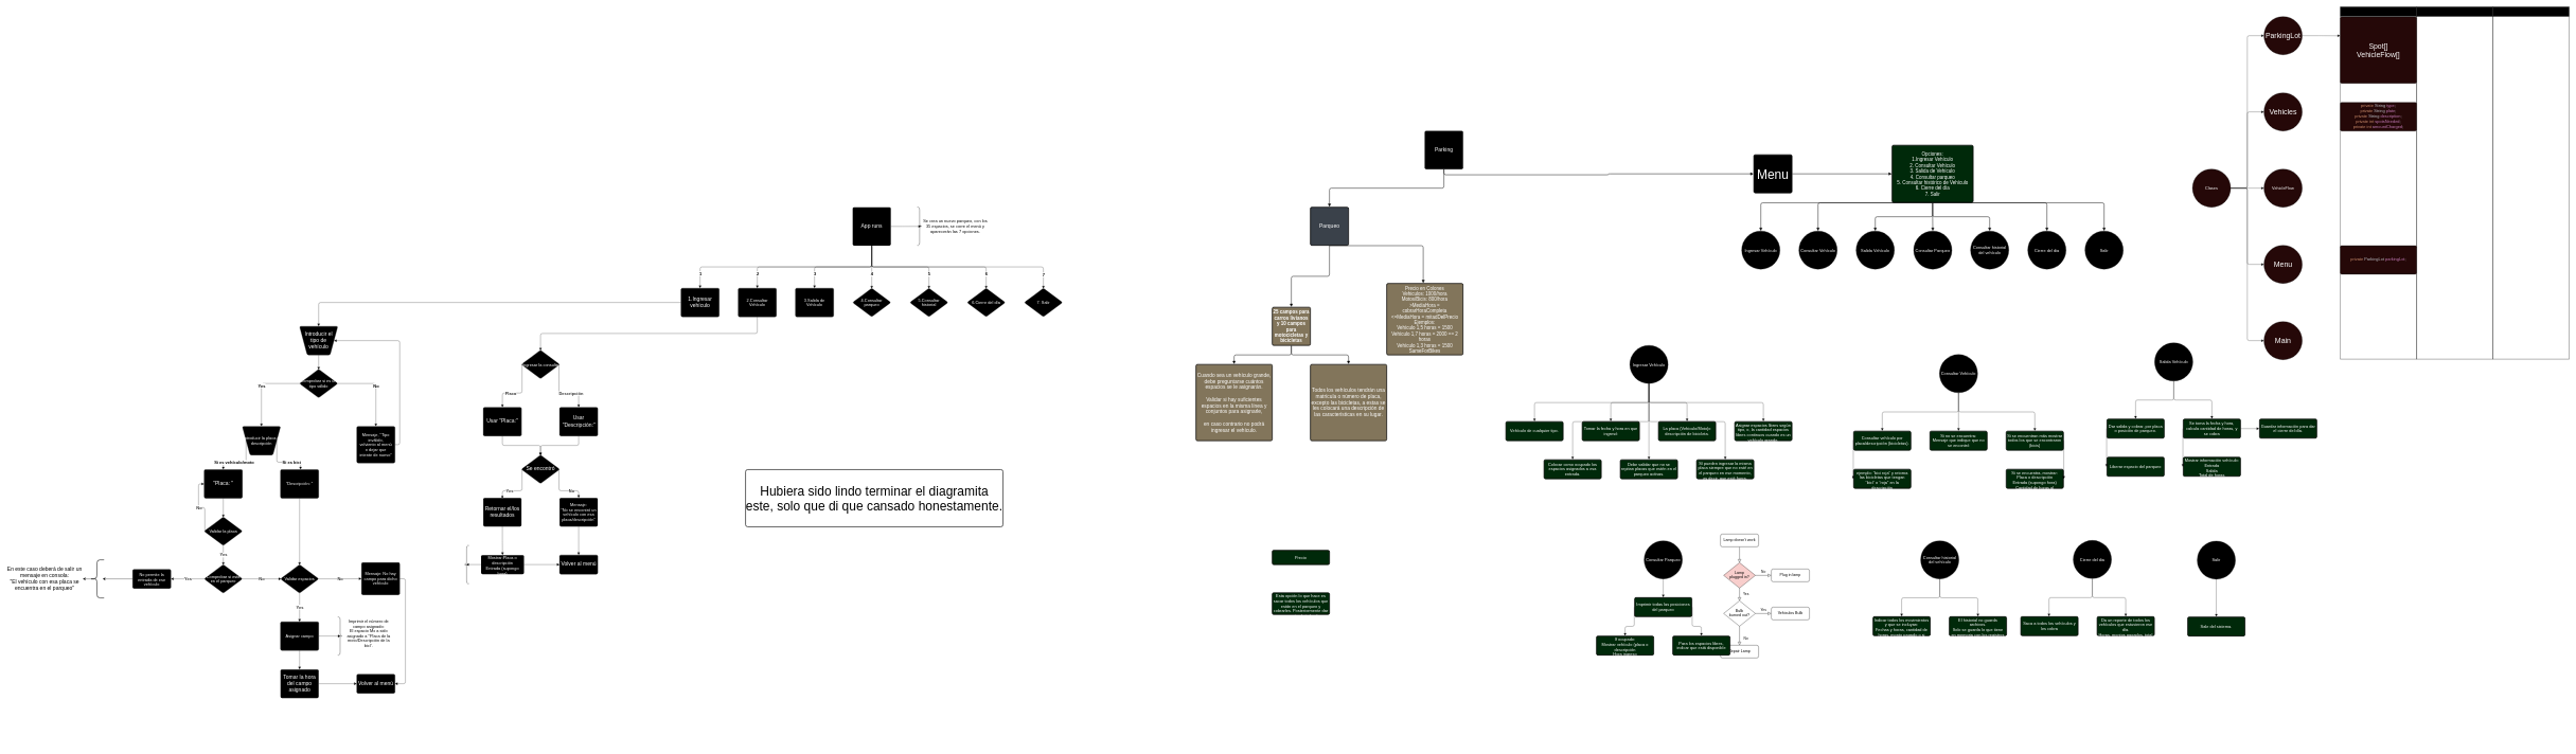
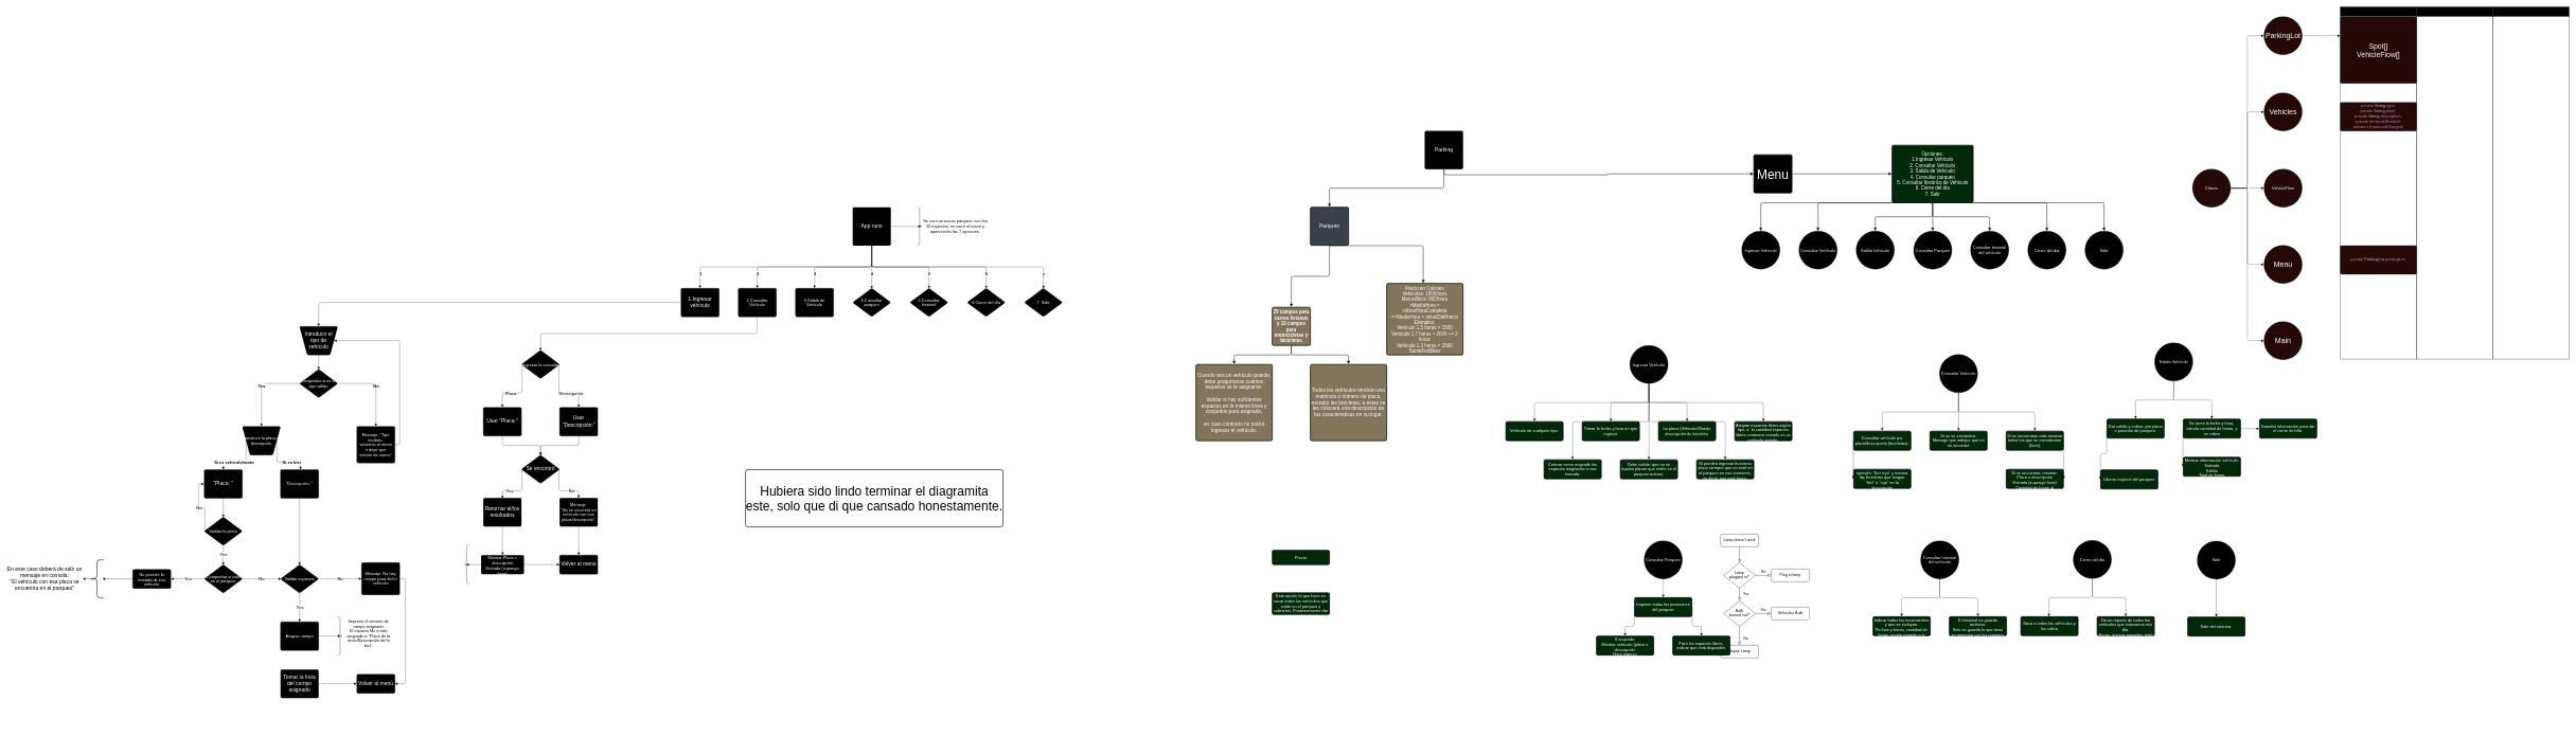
- <mxCell id="74" value="Liberar espacio del parqueo" style="html=1;overflow=block;blockSpacing=1;whiteSpace=wrap;fontSize=13;fontColor=#ffffff;spacing=3.8;verticalAlign=middle;strokeOpacity=100;fillOpacity=100;rounded=1;absoluteArcSize=1;arcSize=9;fillColor=#00290a;strokeWidth=2.3;lucidId=MgyfnrdoFesd;" parent="1" vertex="1"><mxGeometry x="6628" y="1438" width="180" height="60" as="geometry" /></mxCell>
+ <mxCell id="74" value="Liberar espacio del parqueo" style="html=1;overflow=block;blockSpacing=1;whiteSpace=wrap;fontSize=13;fontColor=#ffffff;spacing=3.8;verticalAlign=middle;strokeOpacity=100;fillOpacity=100;rounded=1;absoluteArcSize=1;arcSize=9;fillColor=#00290a;strokeWidth=2.3;lucidId=MgyfnrdoFesd;" parent="1" vertex="1"><mxGeometry x="6608" y="1478" width="180" height="60" as="geometry" /></mxCell>
- <mxCell id="6" value="Lamp&lt;br&gt;plugged in?" style="rhombus;whiteSpace=wrap;html=1;shadow=0;fontFamily=Helvetica;fontSize=12;align=center;strokeWidth=1;spacing=6;spacingTop=-4;fillColor=#f8cecc;" parent="1" vertex="1"><mxGeometry x="5422" y="1770" width="100" height="80" as="geometry" /></mxCell>
+ <mxCell id="6" value="Lamp&lt;br&gt;plugged in?" style="rhombus;whiteSpace=wrap;html=1;shadow=0;fontFamily=Helvetica;fontSize=12;align=center;strokeWidth=1;spacing=6;spacingTop=-4;" parent="1" vertex="1"><mxGeometry x="5422" y="1770" width="100" height="80" as="geometry" /></mxCell>
- <mxCell id="185" value="" style="html=1;jettySize=18;whiteSpace=wrap;fontSize=13;strokeOpacity=100;strokeWidth=0.8;rounded=1;arcSize=12;edgeStyle=orthogonalEdgeStyle;startArrow=none;endArrow=block;endFill=1;exitX=0.5;exitY=1.004;exitPerimeter=0;entryX=0.5;entryY=0;entryPerimeter=0;lucidId=jELfuHGNzKlW;" parent="1" source="177" target="186" edge="1"><mxGeometry width="100" height="100" relative="1" as="geometry"><Array as="points" /></mxGeometry></mxCell>
